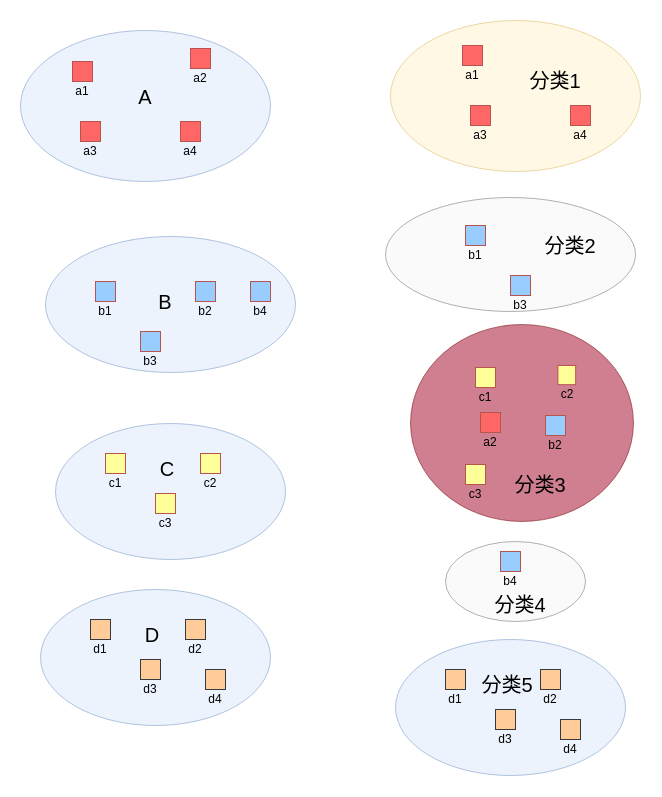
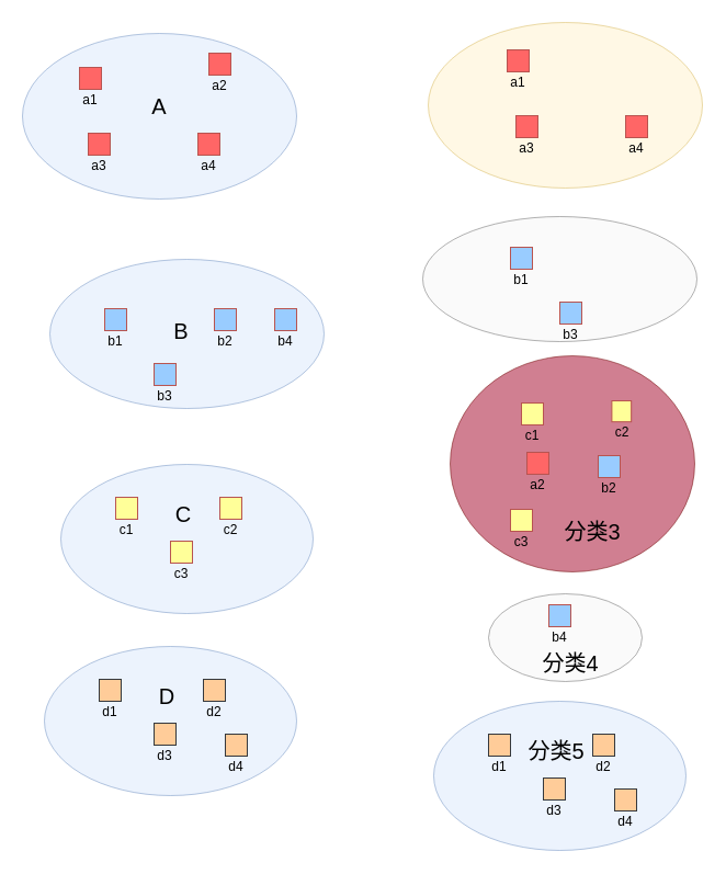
- <mxCell id="67" value="分类1" style="text;html=1;strokeColor=none;fillColor=none;align=center;verticalAlign=middle;whiteSpace=wrap;rounded=0;shadow=0;fontSize=20;" vertex="1" parent="1"><mxGeometry x="515" y="65" width="80" height="30" as="geometry" /></mxCell>
- <mxCell id="85" value="分类2" style="text;html=1;strokeColor=none;fillColor=none;align=center;verticalAlign=middle;whiteSpace=wrap;rounded=0;shadow=0;fontSize=20;" vertex="1" parent="1"><mxGeometry x="530" y="230" width="80" height="30" as="geometry" /></mxCell>
